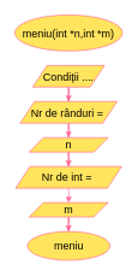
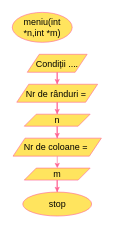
- <mxCell id="2" value="meniu(int *n,int *m)" style="ellipse;whiteSpace=wrap;html=1;strokeColor=#FF6392;fontSize=15;fillColor=#FFE45E;fontColor=#000000;" parent="1" vertex="1"><mxGeometry x="20" y="20" width="150" height="50" as="geometry" /></mxCell>
+ <mxCell id="2" value="meniu(int *n,int *m)" style="ellipse;whiteSpace=wrap;html=1;strokeColor=#FF6392;fontSize=15;fillColor=#FFE45E;fontColor=#000000;" parent="1" vertex="1"><mxGeometry x="20" y="20" width="100" height="50" as="geometry" /></mxCell>
- <mxCell id="8" value="Nr de int =&amp;nbsp;" style="shape=parallelogram;perimeter=parallelogramPerimeter;whiteSpace=wrap;html=1;fixedSize=1;strokeColor=#FF6392;fontSize=15;fillColor=#FFE45E;fontColor=#000000;" parent="1" vertex="1"><mxGeometry x="21.25" y="230" width="147.5" height="30" as="geometry" /></mxCell>
+ <mxCell id="8" value="Nr de coloane =&amp;nbsp;" style="shape=parallelogram;perimeter=parallelogramPerimeter;whiteSpace=wrap;html=1;fixedSize=1;strokeColor=#FF6392;fontSize=15;fillColor=#FFE45E;fontColor=#000000;" parent="1" vertex="1"><mxGeometry x="21.25" y="230" width="147.5" height="30" as="geometry" /></mxCell>
- <mxCell id="13" value="meniu" style="ellipse;whiteSpace=wrap;html=1;strokeColor=#FF6392;fontSize=15;fillColor=#FFE45E;fontColor=#000000;" parent="1" vertex="1"><mxGeometry x="37.5" y="320" width="115" height="40" as="geometry" /></mxCell>
+ <mxCell id="13" value="stop" style="ellipse;whiteSpace=wrap;html=1;strokeColor=#FF6392;fontSize=15;fillColor=#FFE45E;fontColor=#000000;" parent="1" vertex="1"><mxGeometry x="37.5" y="320" width="115" height="40" as="geometry" /></mxCell>
